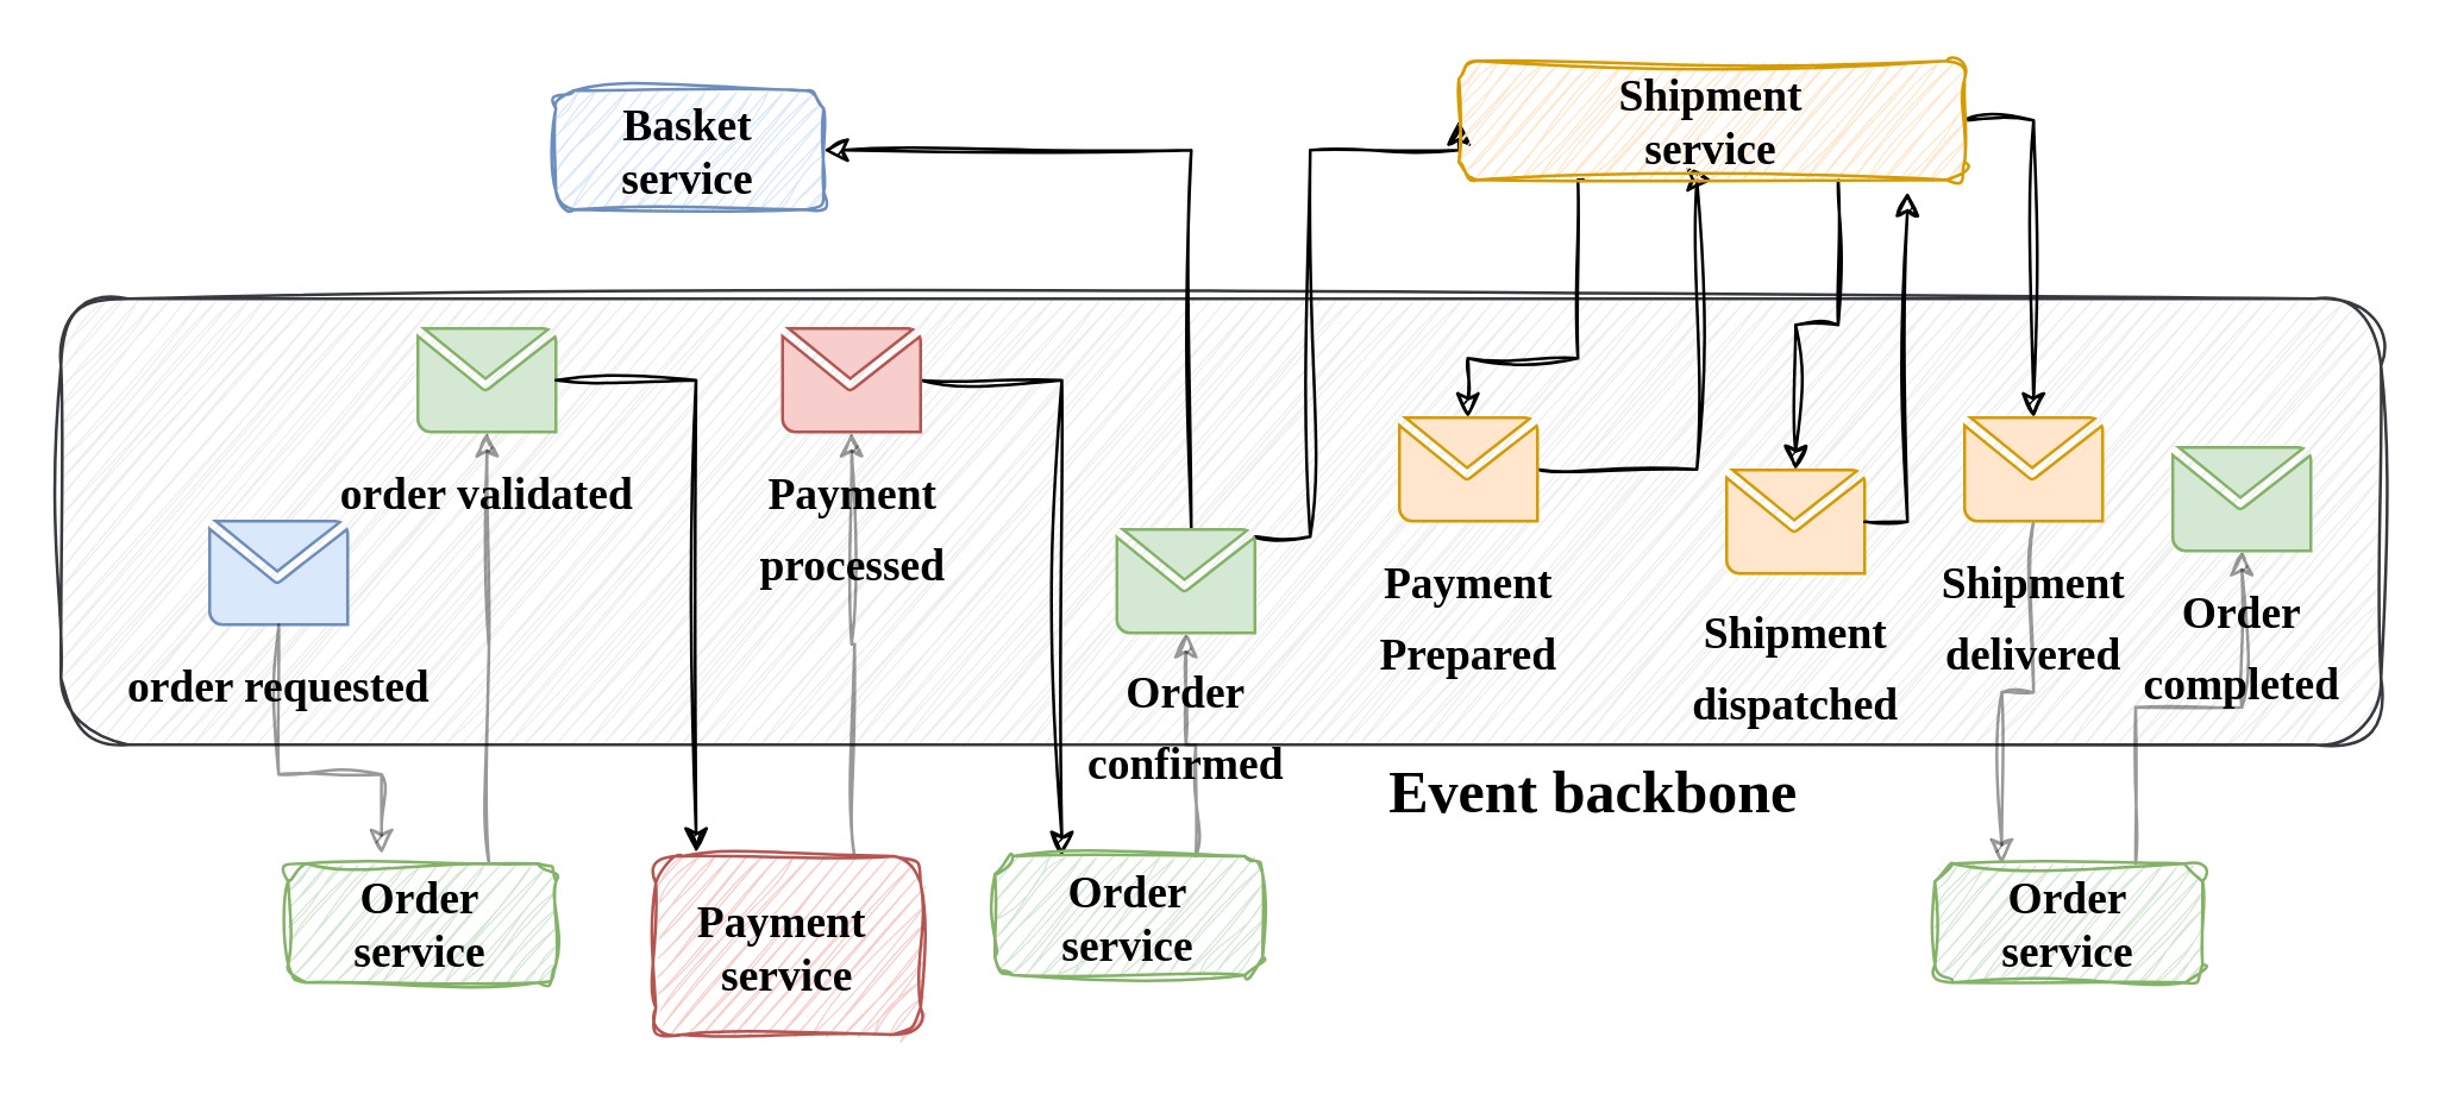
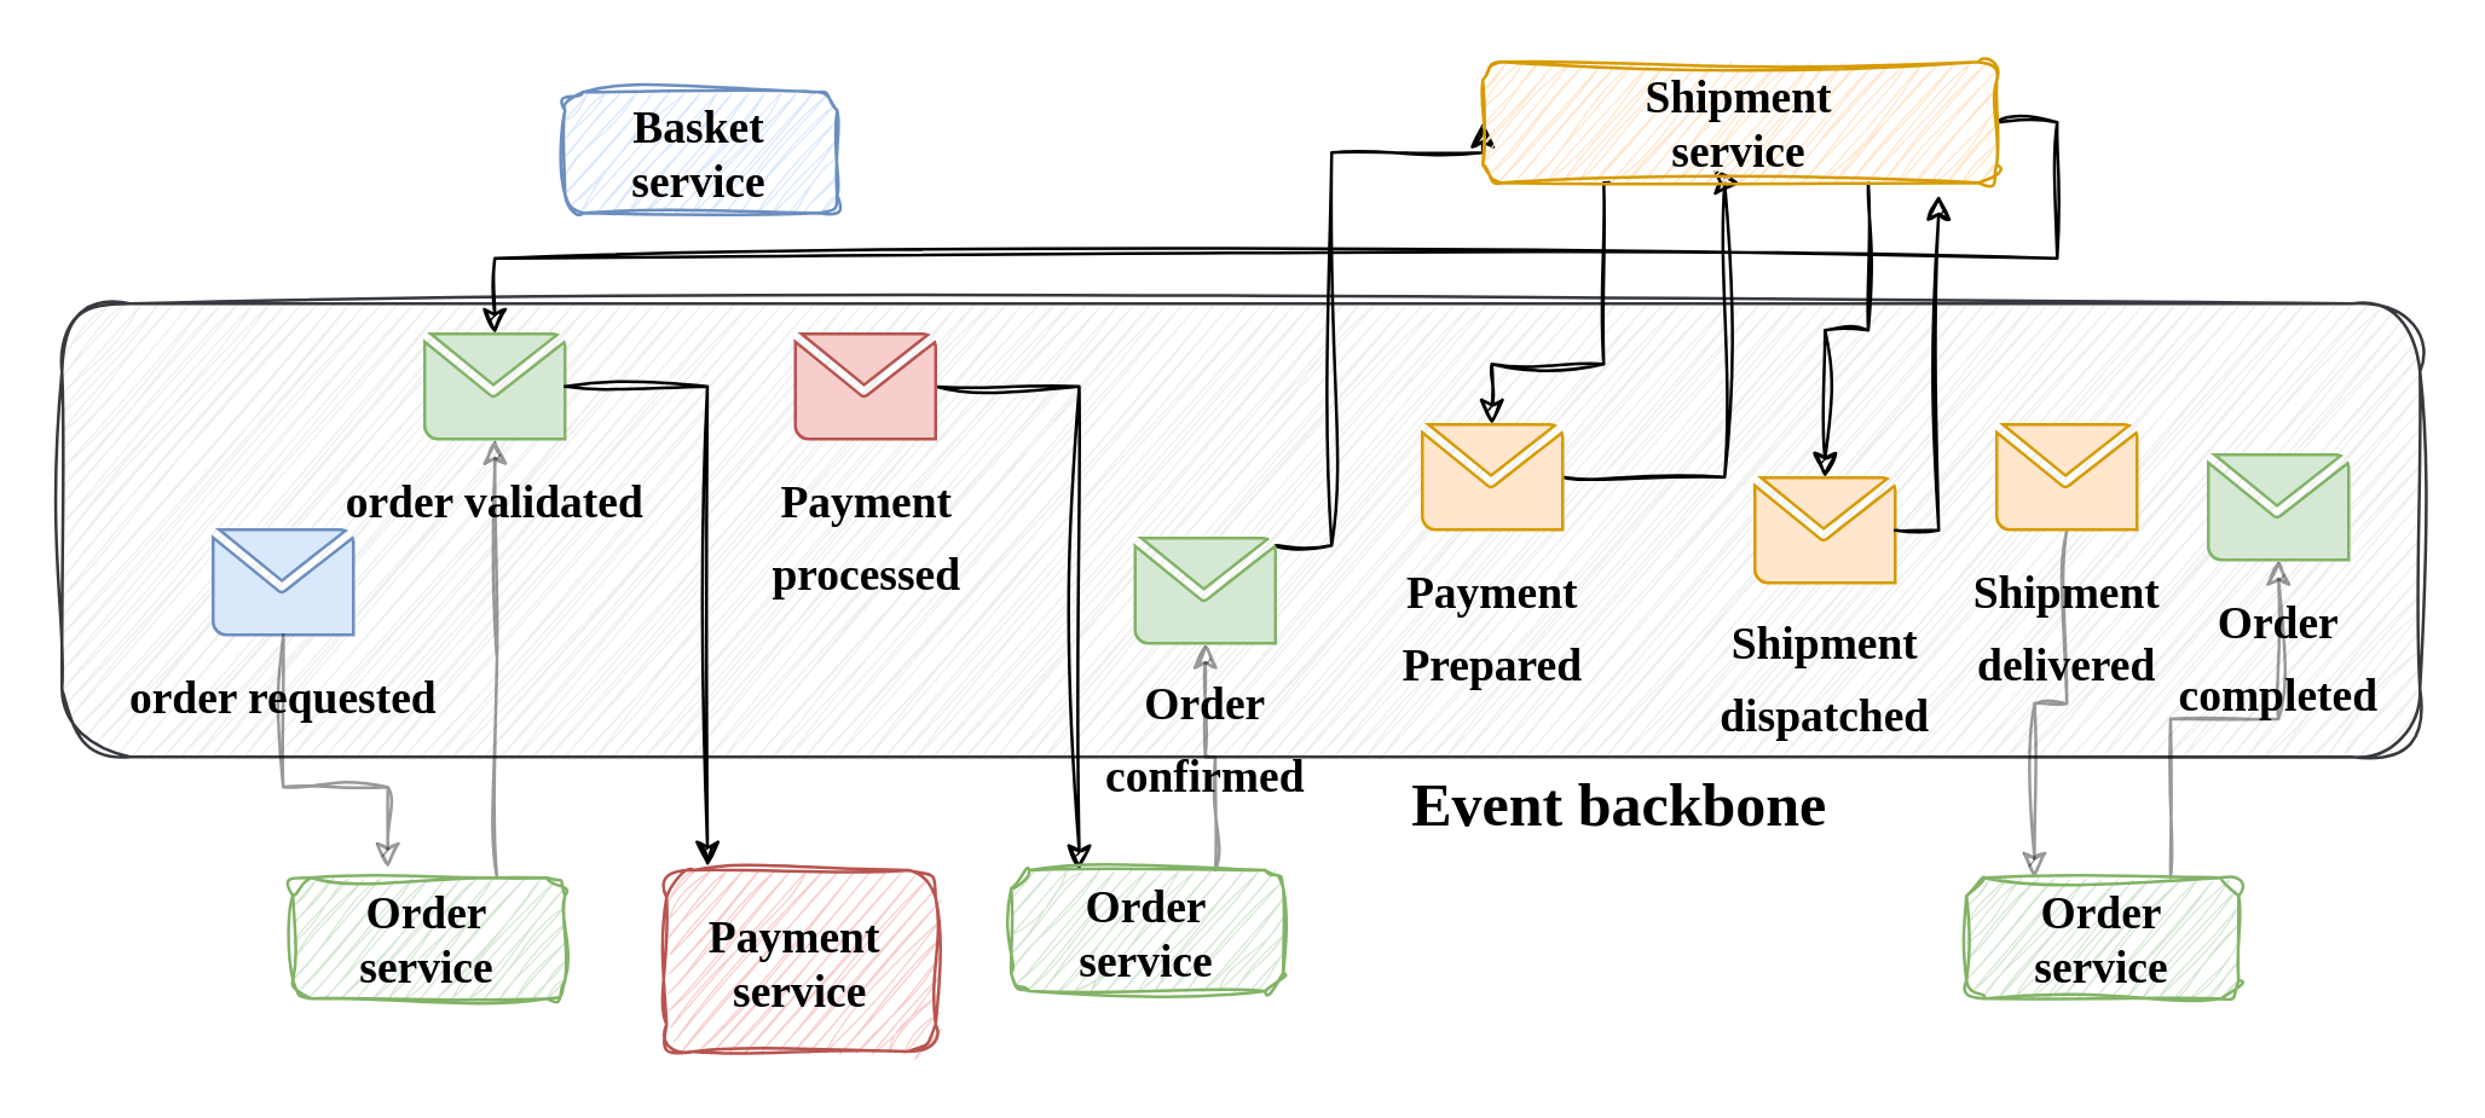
- <mxCell id="15" style="edgeStyle=orthogonalEdgeStyle;rounded=0;sketch=1;hachureGap=4;jiggle=2;curveFitting=1;orthogonalLoop=1;jettySize=auto;html=1;entryX=1;entryY=0.5;entryDx=0;entryDy=0;fontFamily=Architects Daughter;fontSource=https%3A%2F%2Ffonts.googleapis.com%2Fcss%3Ffamily%3DArchitects%2BDaughter;fontSize=16;" edge="1" parent="1" source="17" target="18"><mxGeometry relative="1" as="geometry"><Array as="points"><mxPoint x="400" y="50" /></Array></mxGeometry></mxCell>
- <mxCell id="23" style="edgeStyle=orthogonalEdgeStyle;rounded=0;sketch=1;hachureGap=4;jiggle=2;curveFitting=1;orthogonalLoop=1;jettySize=auto;html=1;exitX=1;exitY=0.5;exitDx=0;exitDy=0;fontFamily=Architects Daughter;fontSource=https%3A%2F%2Ffonts.googleapis.com%2Fcss%3Ffamily%3DArchitects%2BDaughter;fontSize=16;" edge="1" parent="1" source="24" target="27"><mxGeometry relative="1" as="geometry" /></mxCell>
+ <mxCell id="23" style="edgeStyle=orthogonalEdgeStyle;rounded=0;sketch=1;hachureGap=4;jiggle=2;curveFitting=1;orthogonalLoop=1;jettySize=auto;html=1;exitX=1;exitY=0.5;exitDx=0;exitDy=0;fontFamily=Architects Daughter;fontSource=https%3A%2F%2Ffonts.googleapis.com%2Fcss%3Ffamily%3DArchitects%2BDaughter;fontSize=16;" edge="1" parent="1" source="24" target="4"><mxGeometry relative="1" as="geometry" /></mxCell>
- <mxCell id="8" style="edgeStyle=orthogonalEdgeStyle;rounded=0;sketch=1;hachureGap=4;jiggle=2;curveFitting=1;orthogonalLoop=1;jettySize=auto;html=1;exitX=0.75;exitY=0;exitDx=0;exitDy=0;fontFamily=Architects Daughter;fontSource=https%3A%2F%2Ffonts.googleapis.com%2Fcss%3Ffamily%3DArchitects%2BDaughter;fontSize=16;opacity=40;" edge="1" parent="1" source="9" target="12"><mxGeometry relative="1" as="geometry" /></mxCell>
